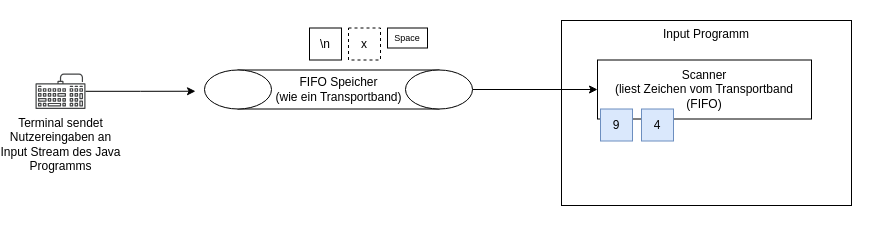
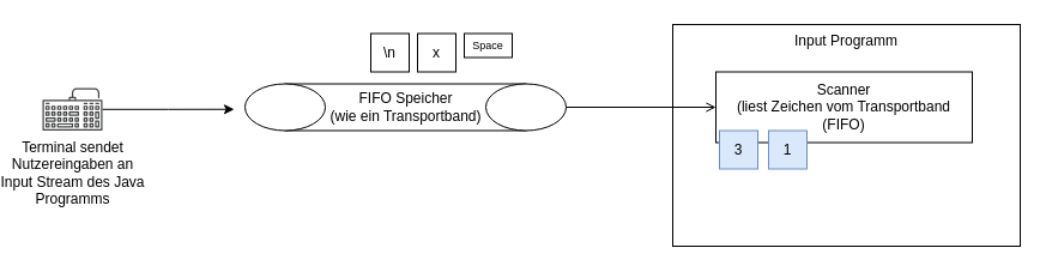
- <mxCell id="12" value="x" style="whiteSpace=wrap;html=1;aspect=fixed;dashed=1;" vertex="1" parent="1"><mxGeometry x="333" y="27.5" width="32" height="32" as="geometry" /></mxCell>
+ <mxCell id="12" value="x" style="whiteSpace=wrap;html=1;aspect=fixed;" vertex="1" parent="1"><mxGeometry x="333" y="27.5" width="32" height="32" as="geometry" /></mxCell>
- <mxCell id="6" style="edgeStyle=orthogonalEdgeStyle;rounded=0;orthogonalLoop=1;jettySize=auto;html=1;" edge="1" parent="1" source="7" target="5"><mxGeometry relative="1" as="geometry" /></mxCell>
+ <mxCell id="6" style="edgeStyle=orthogonalEdgeStyle;rounded=0;orthogonalLoop=1;jettySize=auto;html=1;endArrow=open;" edge="1" parent="1" source="7" target="5"><mxGeometry relative="1" as="geometry" /></mxCell>
- <mxCell id="9" value="9" style="whiteSpace=wrap;html=1;aspect=fixed;fillColor=#dae8fc;strokeColor=#6c8ebf;" vertex="1" parent="1"><mxGeometry x="585" y="108.5" width="32" height="32" as="geometry" /></mxCell>
+ <mxCell id="9" value="3" style="whiteSpace=wrap;html=1;aspect=fixed;fillColor=#dae8fc;strokeColor=#6c8ebf;" vertex="1" parent="1"><mxGeometry x="585" y="108.5" width="32" height="32" as="geometry" /></mxCell>
- <mxCell id="8" value="4" style="whiteSpace=wrap;html=1;aspect=fixed;fillColor=#dae8fc;strokeColor=#6c8ebf;" vertex="1" parent="1"><mxGeometry x="626" y="108.5" width="32" height="32" as="geometry" /></mxCell>
+ <mxCell id="8" value="1" style="whiteSpace=wrap;html=1;aspect=fixed;fillColor=#dae8fc;strokeColor=#6c8ebf;" vertex="1" parent="1"><mxGeometry x="626" y="108.5" width="32" height="32" as="geometry" /></mxCell>
